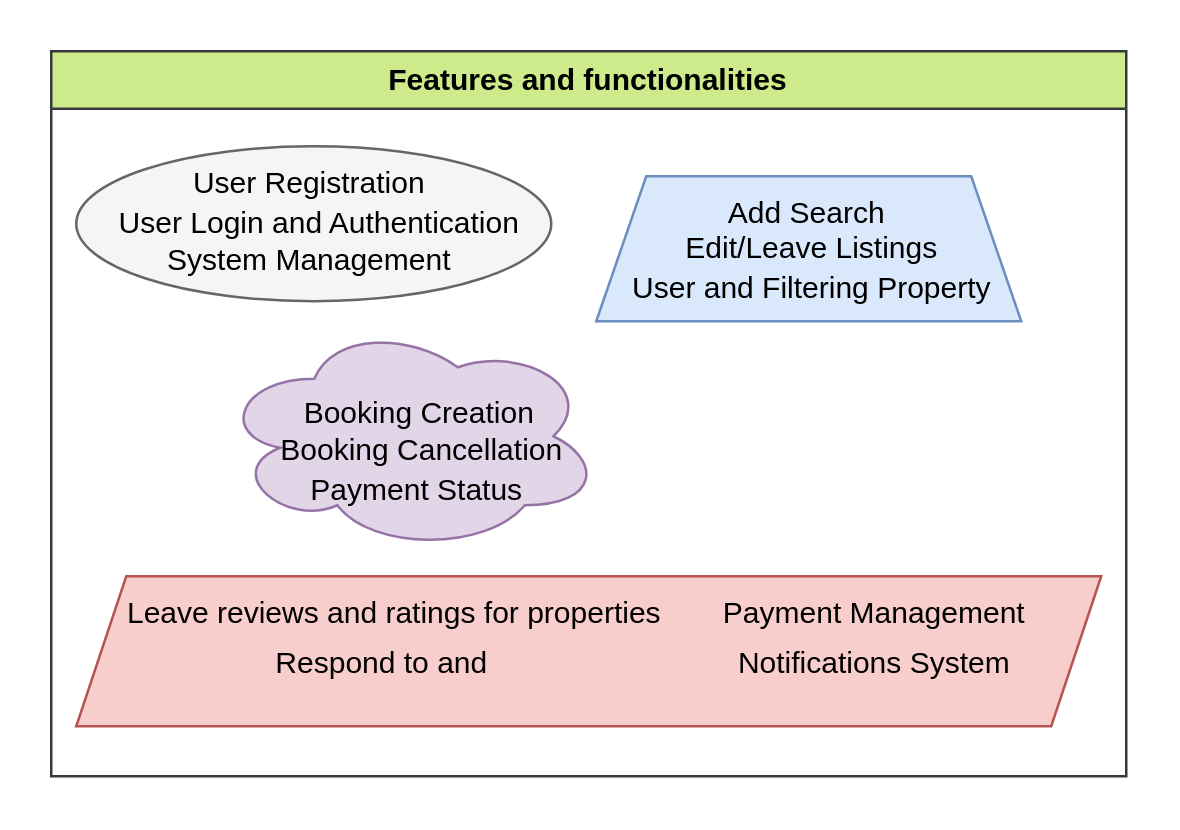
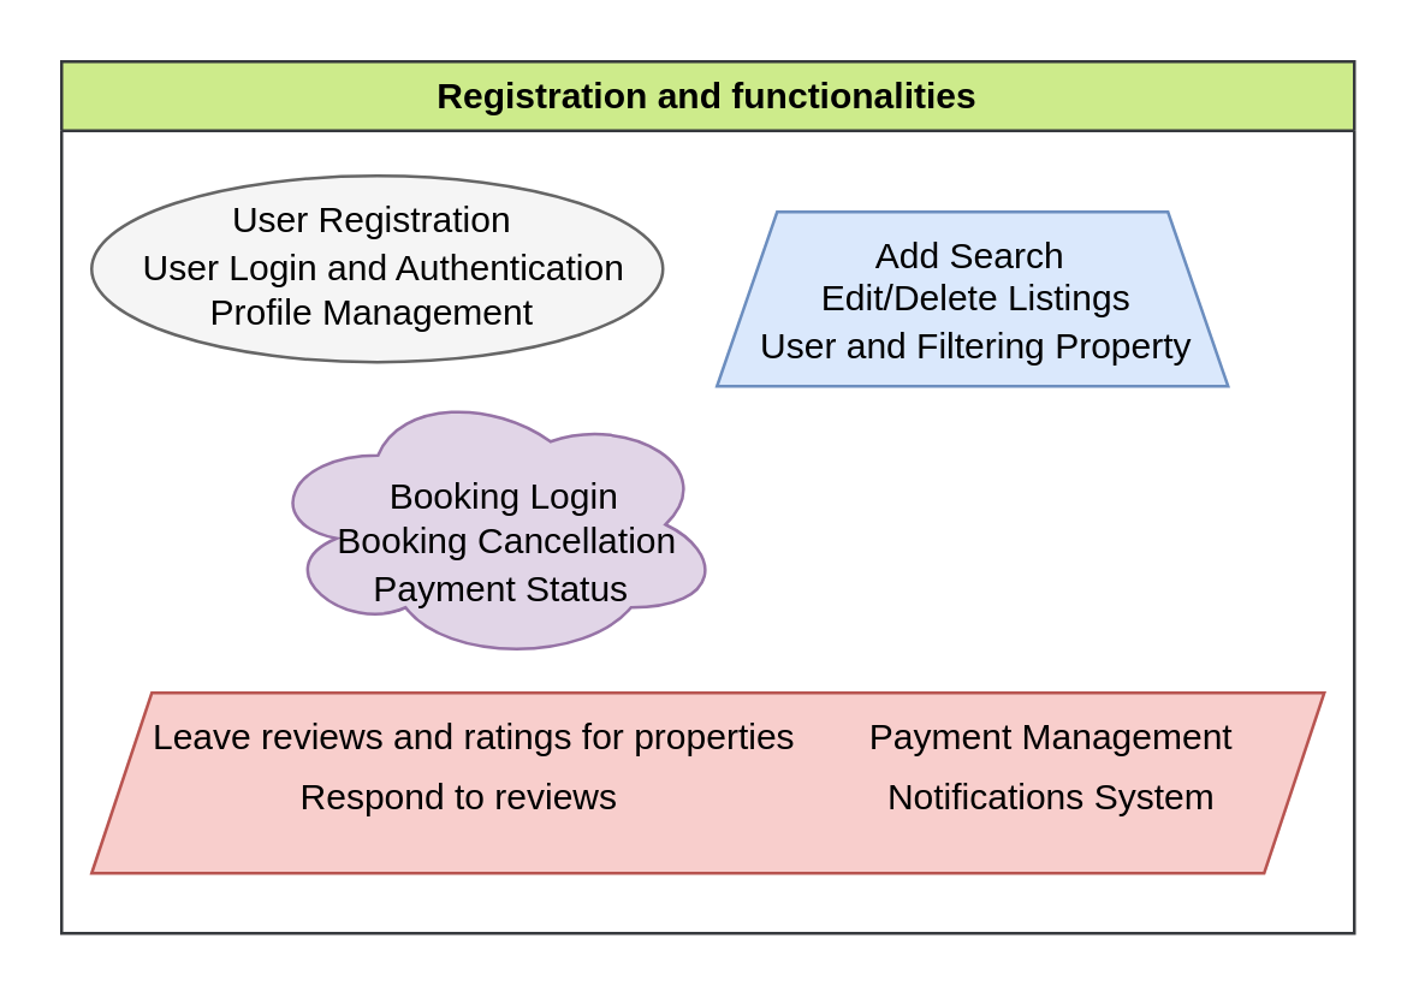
- <mxCell id="2" value="Features and functionalities" style="swimlane;whiteSpace=wrap;html=1;fillColor=#cdeb8b;strokeColor=#36393d;" parent="1" vertex="1"><mxGeometry x="20" y="20" width="430" height="290" as="geometry" /></mxCell>
+ <mxCell id="2" value="Registration and functionalities" style="swimlane;whiteSpace=wrap;html=1;fillColor=#cdeb8b;strokeColor=#36393d;" parent="1" vertex="1"><mxGeometry x="20" y="20" width="430" height="290" as="geometry" /></mxCell>
- <mxCell id="10" value="Edit/Leave Listings" style="text;html=1;align=center;verticalAlign=middle;resizable=0;points=[];autosize=1;strokeColor=none;fillColor=none;" parent="2" vertex="1"><mxGeometry x="239" y="64" width="130" height="30" as="geometry" /></mxCell>
+ <mxCell id="10" value="Edit/Delete Listings" style="text;html=1;align=center;verticalAlign=middle;resizable=0;points=[];autosize=1;strokeColor=none;fillColor=none;" parent="2" vertex="1"><mxGeometry x="239" y="64" width="130" height="30" as="geometry" /></mxCell>
- <mxCell id="9" value="System Management" style="text;html=1;align=center;verticalAlign=middle;resizable=0;points=[];autosize=1;strokeColor=none;fillColor=none;" parent="2" vertex="1"><mxGeometry x="38" y="69" width="130" height="30" as="geometry" /></mxCell>
+ <mxCell id="9" value="Profile Management" style="text;html=1;align=center;verticalAlign=middle;resizable=0;points=[];autosize=1;strokeColor=none;fillColor=none;" parent="2" vertex="1"><mxGeometry x="38" y="69" width="130" height="30" as="geometry" /></mxCell>
- <mxCell id="12" value="Booking Creation" style="text;html=1;align=center;verticalAlign=middle;resizable=0;points=[];autosize=1;strokeColor=none;fillColor=none;" vertex="1" parent="2"><mxGeometry x="87" y="130" width="120" height="30" as="geometry" /></mxCell>
+ <mxCell id="12" value="Booking Login" style="text;html=1;align=center;verticalAlign=middle;resizable=0;points=[];autosize=1;strokeColor=none;fillColor=none;" vertex="1" parent="2"><mxGeometry x="87" y="130" width="120" height="30" as="geometry" /></mxCell>
- <mxCell id="18" value="Respond to and" style="text;html=1;align=center;verticalAlign=middle;resizable=0;points=[];autosize=1;strokeColor=none;fillColor=none;" vertex="1" parent="2"><mxGeometry x="67" y="230" width="130" height="30" as="geometry" /></mxCell>
+ <mxCell id="18" value="Respond to reviews" style="text;html=1;align=center;verticalAlign=middle;resizable=0;points=[];autosize=1;strokeColor=none;fillColor=none;" vertex="1" parent="2"><mxGeometry x="67" y="230" width="130" height="30" as="geometry" /></mxCell>
